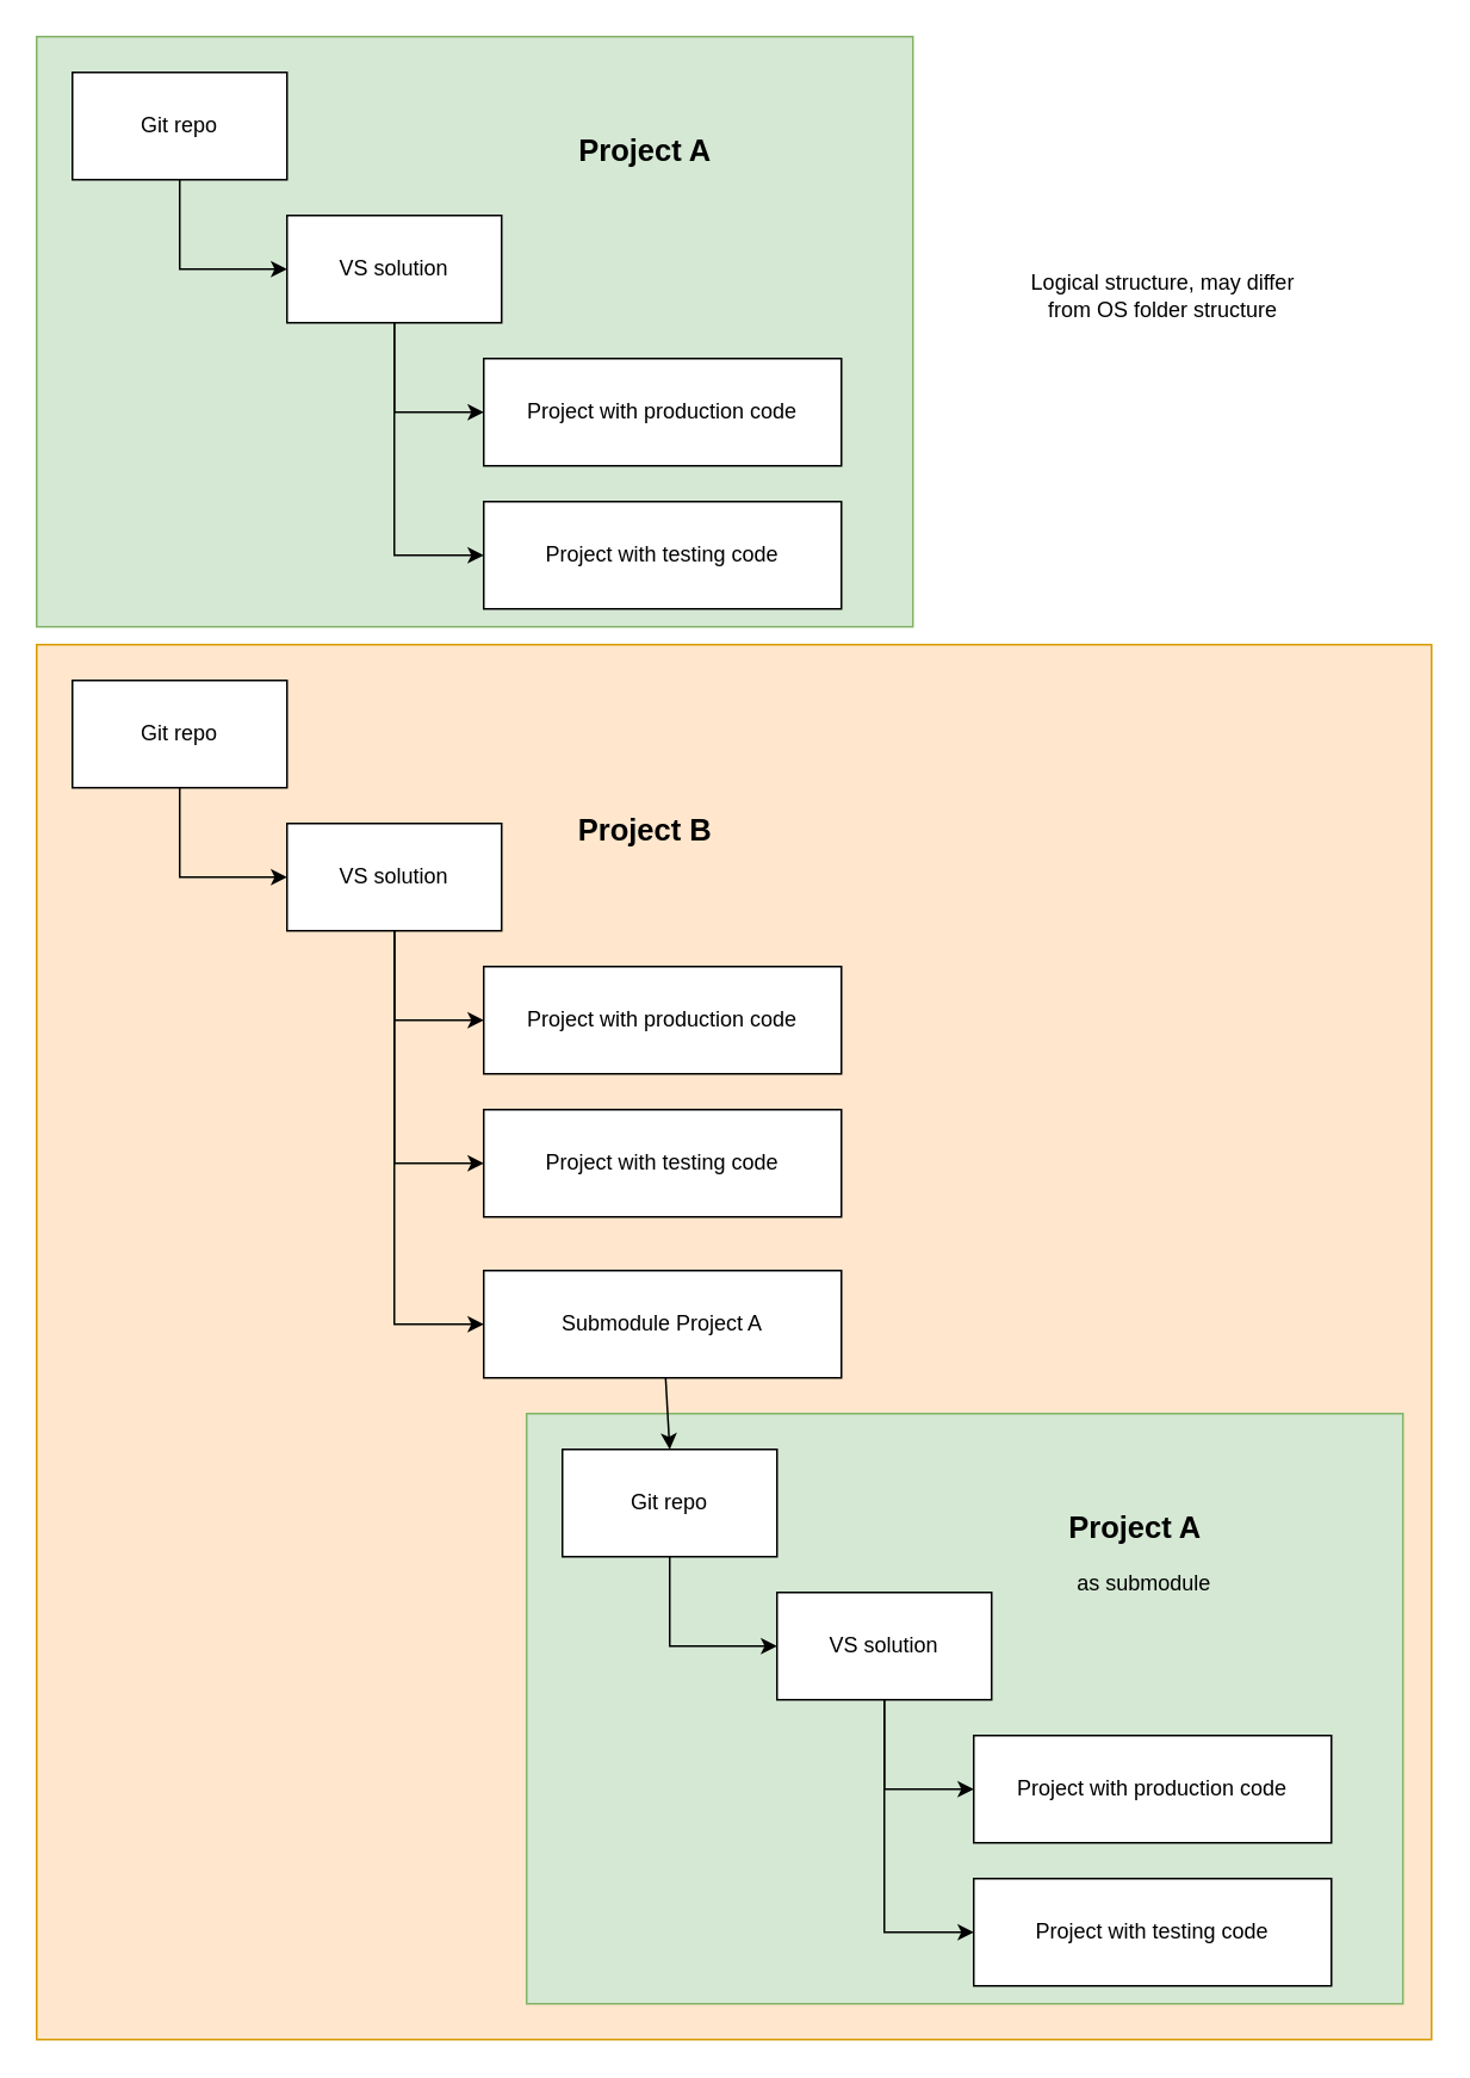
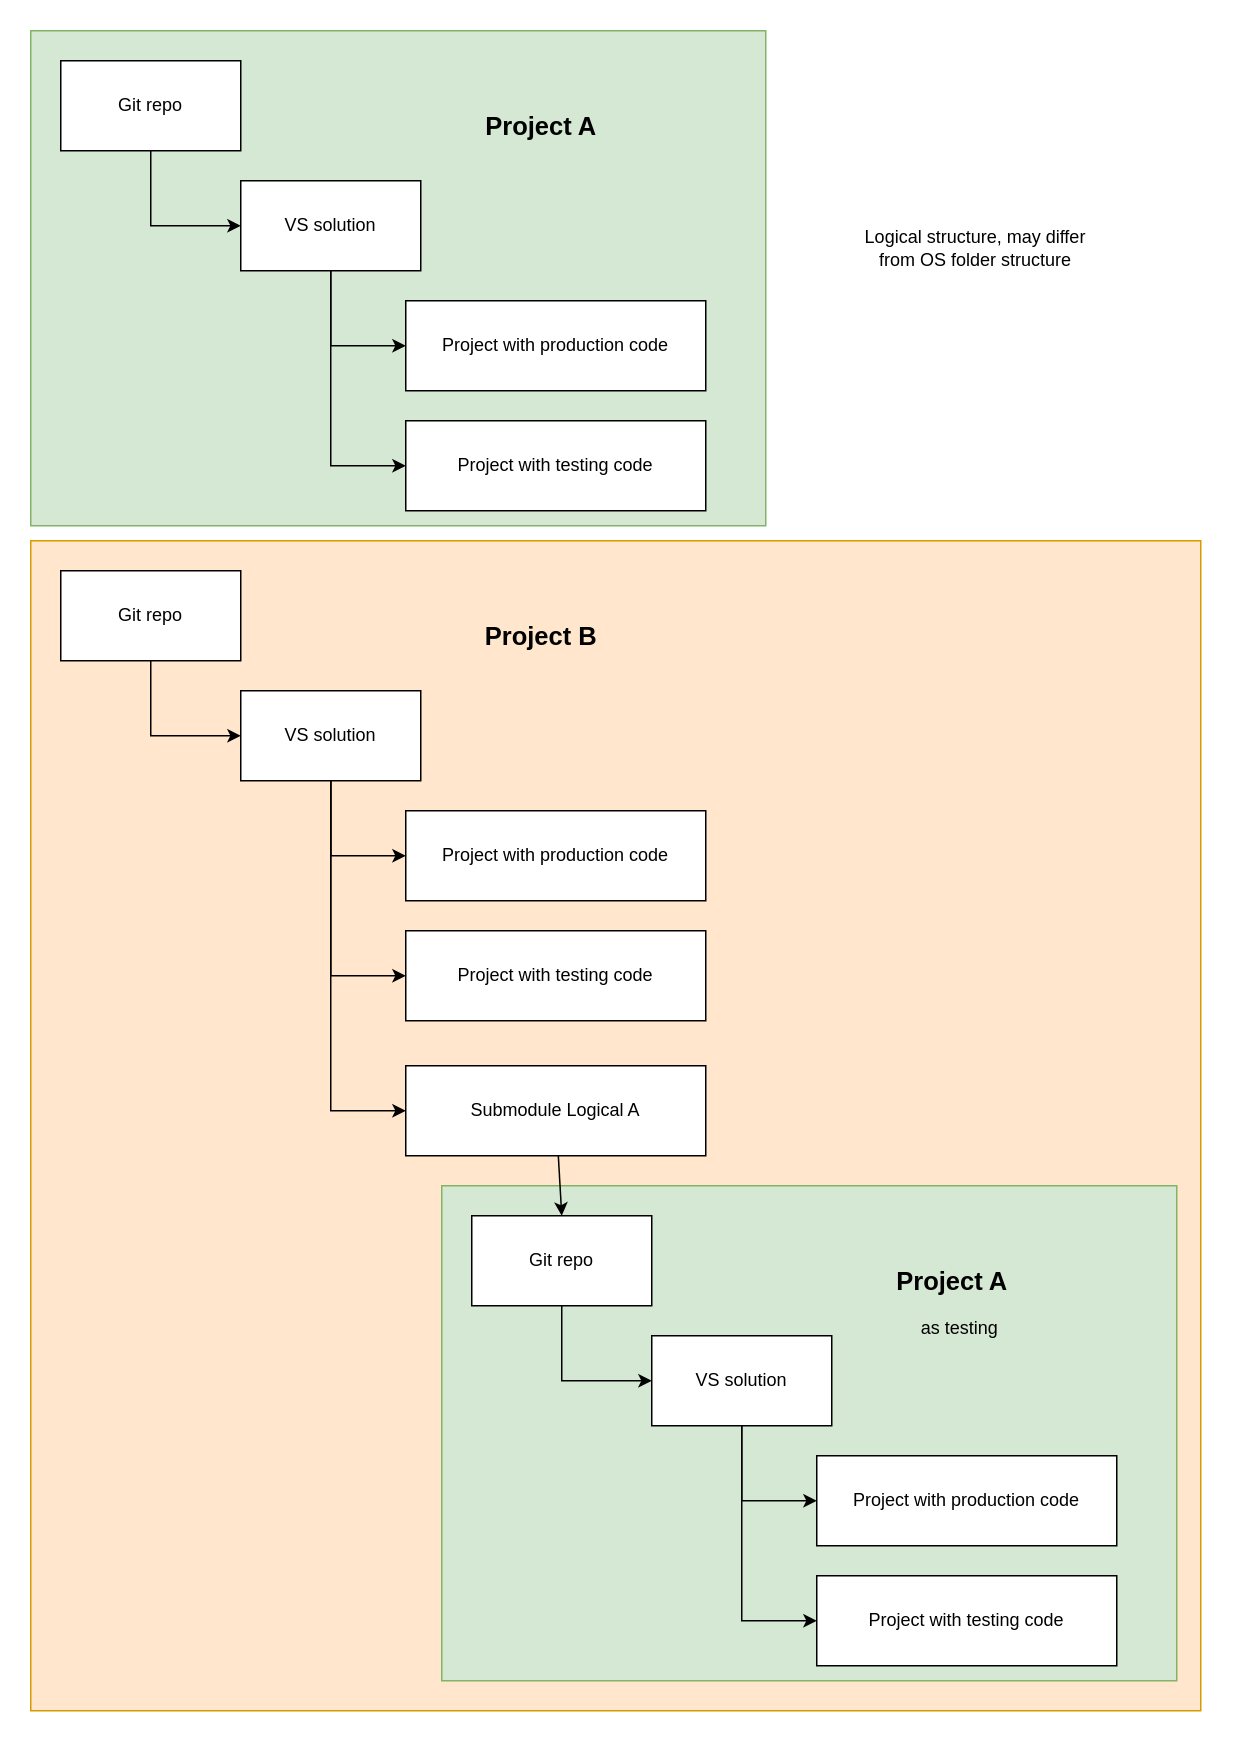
- <mxCell id="10" value="Project B" style="text;html=1;align=center;verticalAlign=middle;resizable=0;points=[];autosize=1;strokeColor=none;fillColor=none;fontSize=17;fontStyle=1" parent="1" vertex="1"><mxGeometry x="315" y="450" width="90" height="30" as="geometry" /></mxCell>
+ <mxCell id="10" value="Project B" style="text;html=1;align=center;verticalAlign=middle;resizable=0;points=[];autosize=1;strokeColor=none;fillColor=none;fontSize=17;fontStyle=1" parent="1" vertex="1"><mxGeometry x="315" y="410" width="90" height="30" as="geometry" /></mxCell>
- <mxCell id="11" value="Submodule Project A" style="rounded=0;whiteSpace=wrap;html=1;" parent="1" vertex="1"><mxGeometry x="270" y="710" width="200" height="60" as="geometry" /></mxCell>
+ <mxCell id="11" value="Submodule Logical A" style="rounded=0;whiteSpace=wrap;html=1;" parent="1" vertex="1"><mxGeometry x="270" y="710" width="200" height="60" as="geometry" /></mxCell>
- <mxCell id="33" value="as submodule" style="text;html=1;align=center;verticalAlign=middle;resizable=0;points=[];autosize=1;strokeColor=none;fillColor=none;" parent="23" vertex="1"><mxGeometry x="295" y="80" width="100" height="30" as="geometry" /></mxCell>
+ <mxCell id="33" value="as testing" style="text;html=1;align=center;verticalAlign=middle;resizable=0;points=[];autosize=1;strokeColor=none;fillColor=none;" parent="23" vertex="1"><mxGeometry x="295" y="80" width="100" height="30" as="geometry" /></mxCell>
